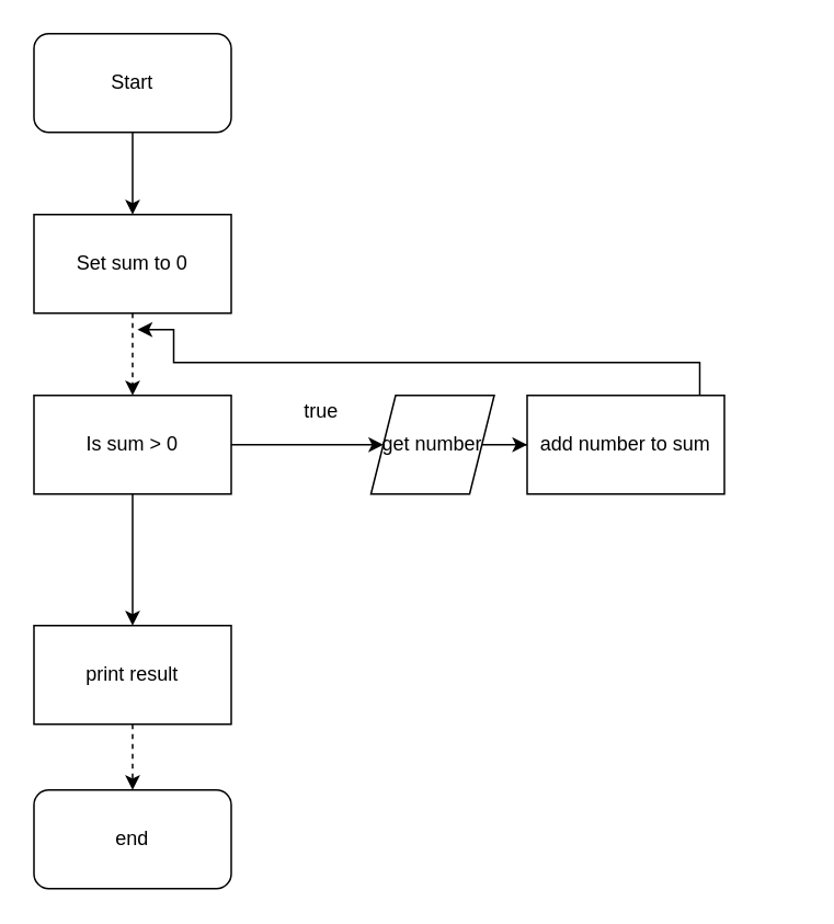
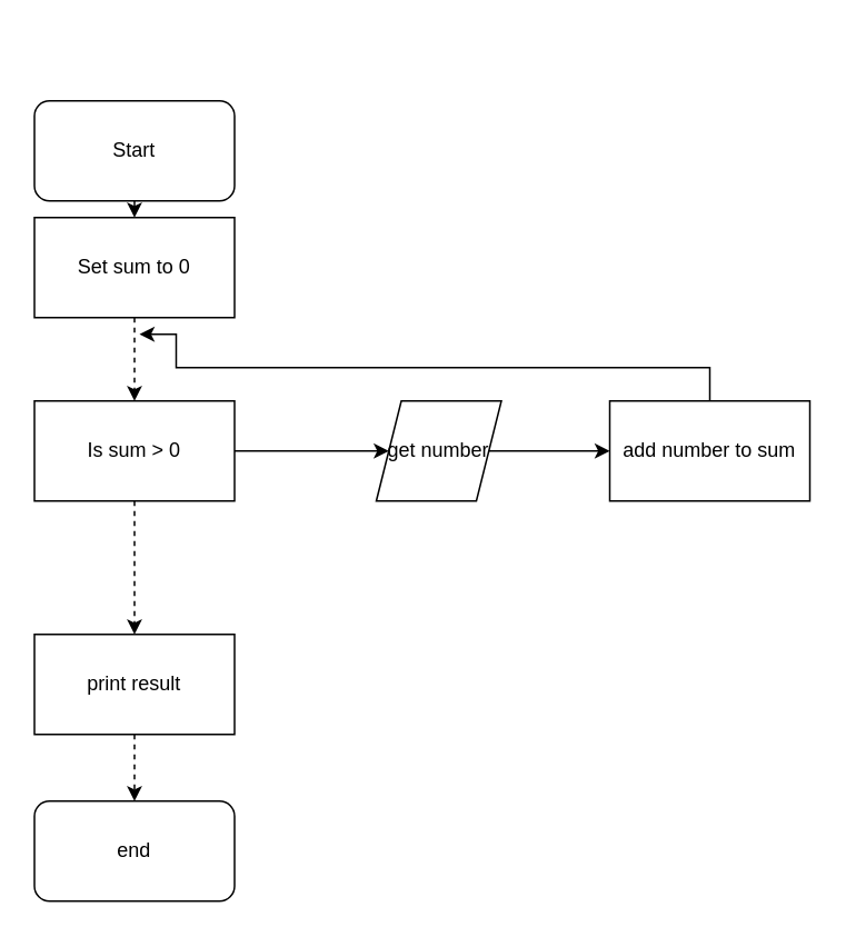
- <mxCell id="3" value="Start" style="rounded=1;whiteSpace=wrap;html=1;" vertex="1" parent="1"><mxGeometry x="20" y="20" width="120" height="60" as="geometry" /></mxCell>
+ <mxCell id="3" value="Start" style="rounded=1;whiteSpace=wrap;html=1;" vertex="1" parent="1"><mxGeometry x="20" y="60" width="120" height="60" as="geometry" /></mxCell>
- <mxCell id="15" value="true" style="text;html=1;strokeColor=none;fillColor=none;align=center;verticalAlign=middle;whiteSpace=wrap;rounded=0;" vertex="1" parent="1"><mxGeometry x="175" y="240" width="40" height="20" as="geometry" /></mxCell>
- <mxCell id="14" value="add number to sum" style="rounded=0;whiteSpace=wrap;html=1;" vertex="1" parent="1"><mxGeometry x="320" y="240" width="120" height="60" as="geometry" /></mxCell>
+ <mxCell id="14" value="add number to sum" style="rounded=0;whiteSpace=wrap;html=1;" vertex="1" parent="1"><mxGeometry x="365" y="240" width="120" height="60" as="geometry" /></mxCell>
- <mxCell id="7" value="" style="edgeStyle=orthogonalEdgeStyle;rounded=0;orthogonalLoop=1;jettySize=auto;html=1;" edge="1" parent="1" source="8" target="10"><mxGeometry relative="1" as="geometry" /></mxCell>
+ <mxCell id="7" value="" style="edgeStyle=orthogonalEdgeStyle;rounded=0;orthogonalLoop=1;jettySize=auto;html=1;dashed=1;" edge="1" parent="1" source="8" target="10"><mxGeometry relative="1" as="geometry" /></mxCell>
